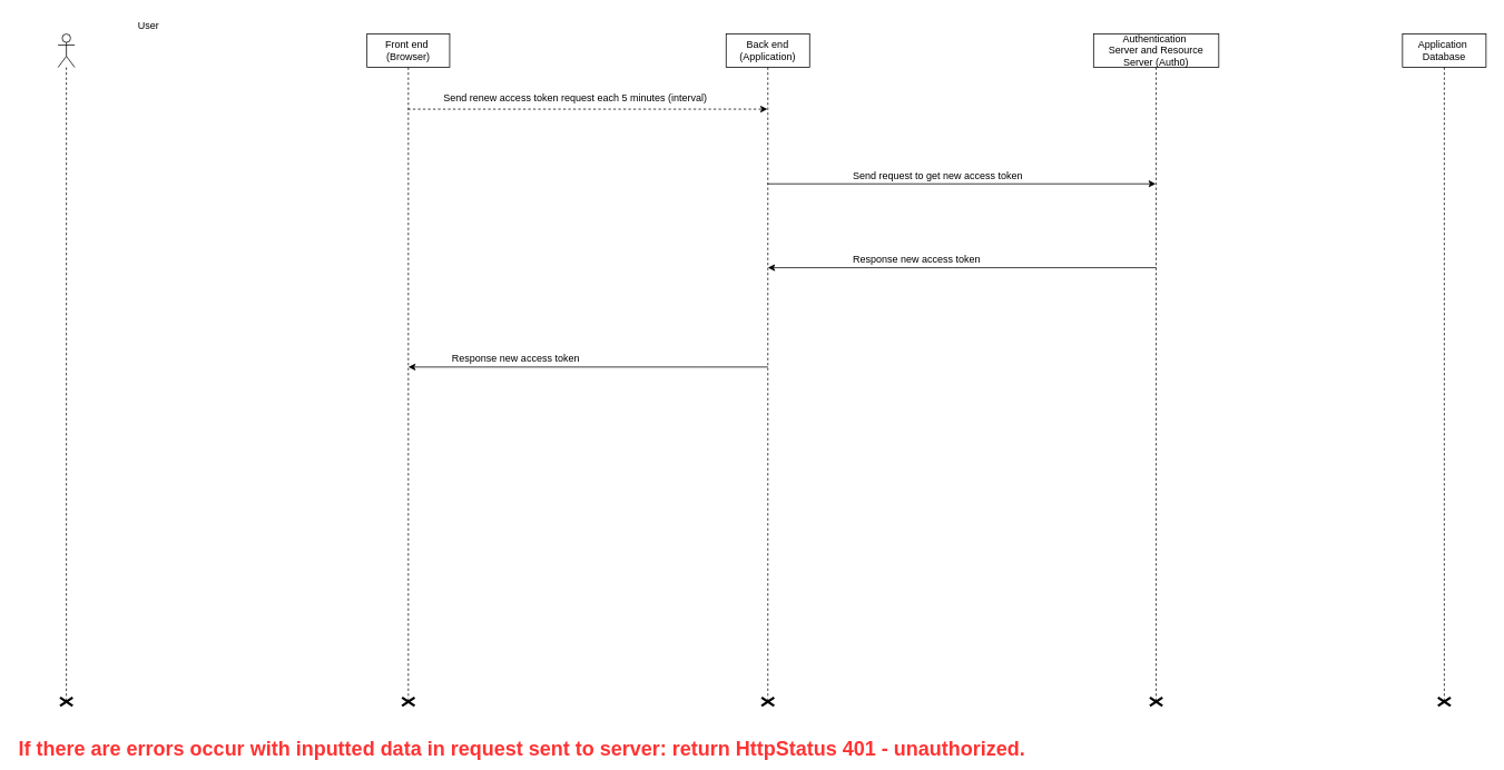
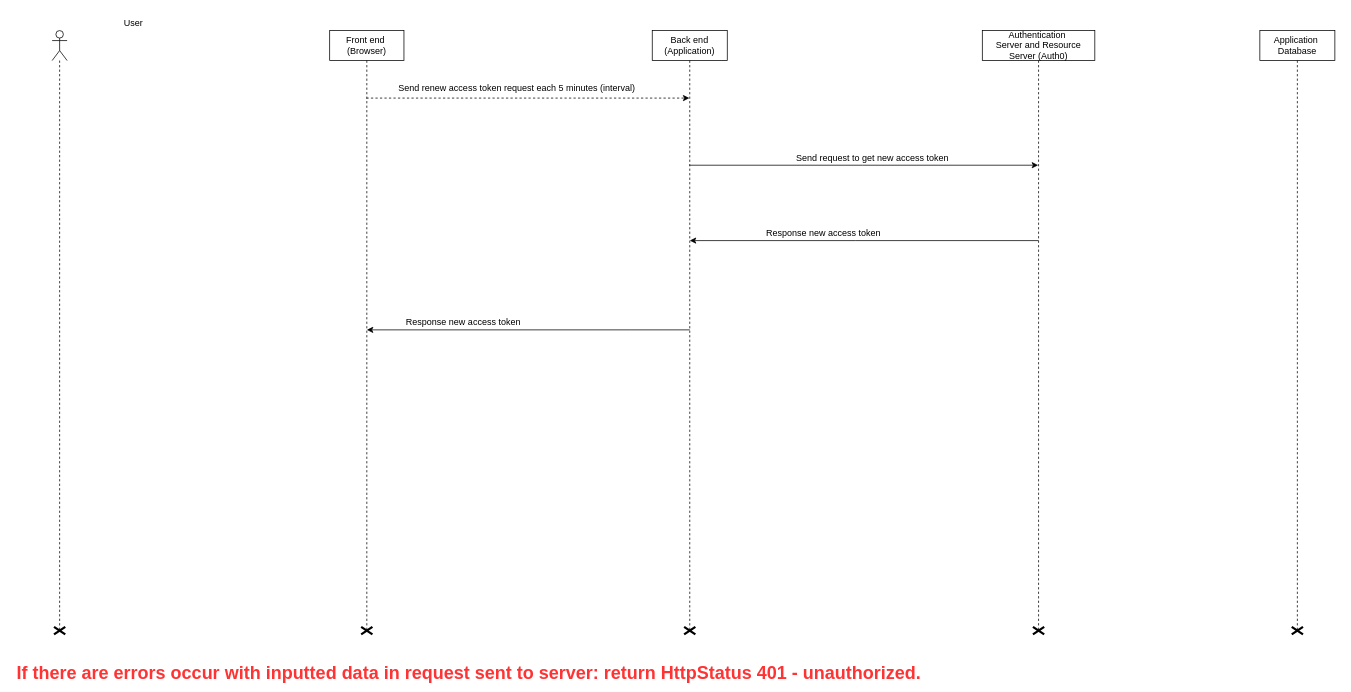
- <mxCell id="14" value="Send request to get new access token&lt;br&gt;" style="text;html=1;resizable=0;points=[];autosize=1;align=left;verticalAlign=top;spacingTop=-4;" vertex="1" parent="1"><mxGeometry x="1019" y="200" width="220" height="20" as="geometry" /></mxCell>
+ <mxCell id="14" value="Send request to get new access token&lt;br&gt;" style="text;html=1;resizable=0;points=[];autosize=1;align=left;verticalAlign=top;spacingTop=-4;" vertex="1" parent="1"><mxGeometry x="1059" y="200" width="220" height="20" as="geometry" /></mxCell>
